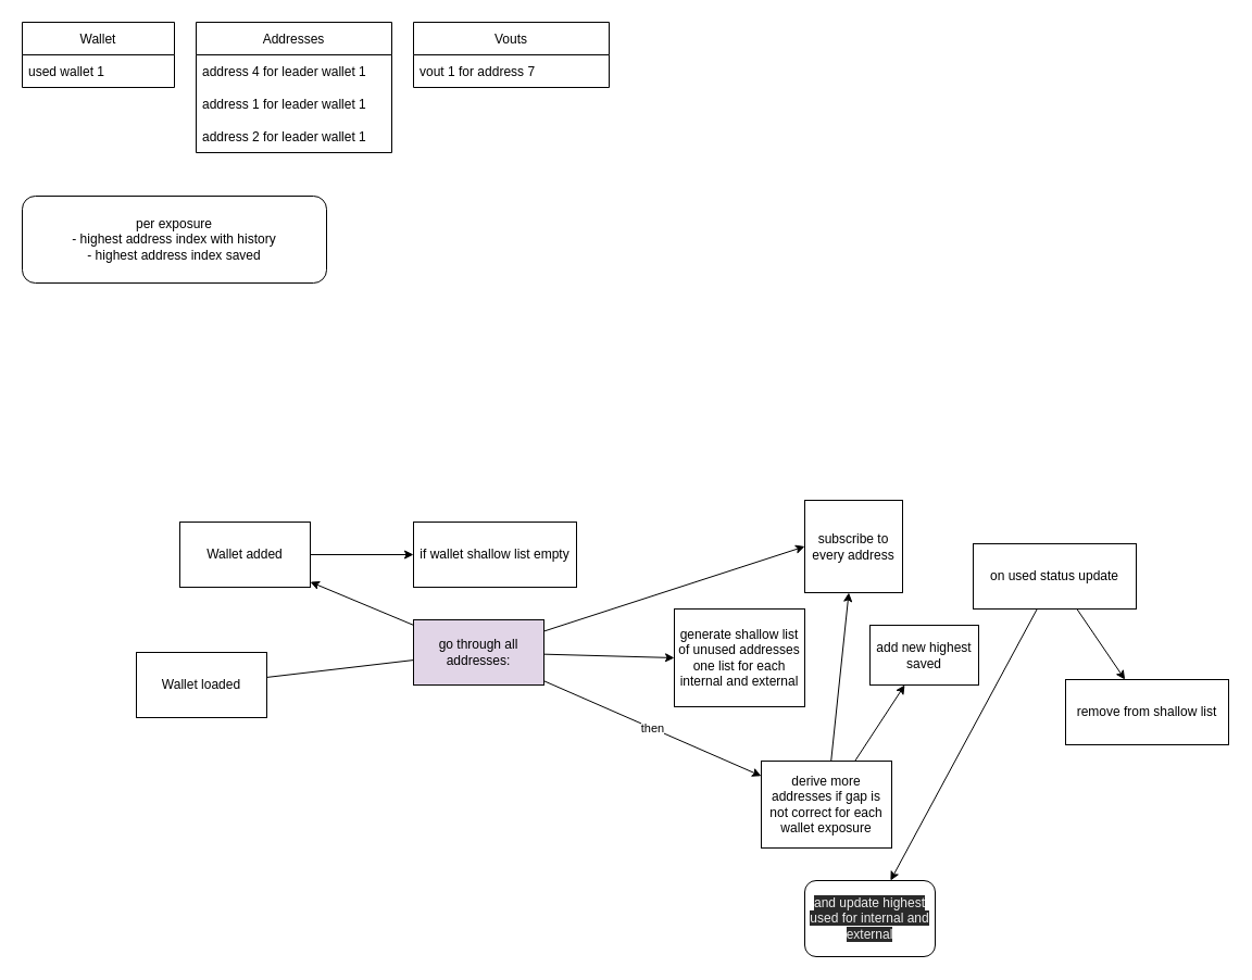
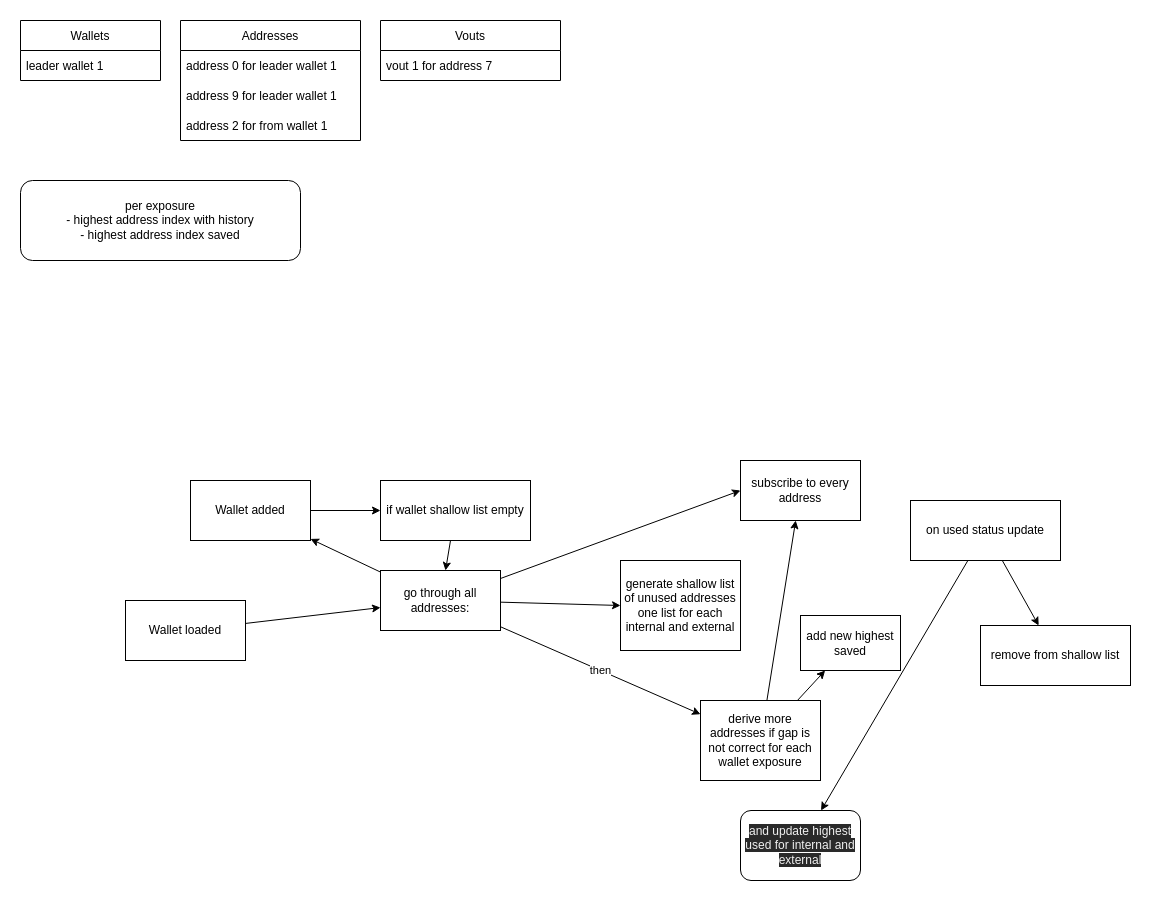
- <mxCell id="2" value="Wallet" style="swimlane;fontStyle=0;childLayout=stackLayout;horizontal=1;startSize=30;horizontalStack=0;resizeParent=1;resizeParentMax=0;resizeLast=0;collapsible=1;marginBottom=0;" vertex="1" parent="1"><mxGeometry x="20" y="20" width="140" height="60" as="geometry" /></mxCell>
+ <mxCell id="2" value="Wallets" style="swimlane;fontStyle=0;childLayout=stackLayout;horizontal=1;startSize=30;horizontalStack=0;resizeParent=1;resizeParentMax=0;resizeLast=0;collapsible=1;marginBottom=0;" vertex="1" parent="1"><mxGeometry x="20" y="20" width="140" height="60" as="geometry" /></mxCell>
- <mxCell id="3" value="used wallet 1" style="text;strokeColor=none;fillColor=none;align=left;verticalAlign=middle;spacingLeft=4;spacingRight=4;overflow=hidden;points=[[0,0.5],[1,0.5]];portConstraint=eastwest;rotatable=0;" vertex="1" parent="2"><mxGeometry y="30" width="140" height="30" as="geometry" /></mxCell>
+ <mxCell id="3" value="leader wallet 1" style="text;strokeColor=none;fillColor=none;align=left;verticalAlign=middle;spacingLeft=4;spacingRight=4;overflow=hidden;points=[[0,0.5],[1,0.5]];portConstraint=eastwest;rotatable=0;" vertex="1" parent="2"><mxGeometry y="30" width="140" height="30" as="geometry" /></mxCell>
- <mxCell id="5" value="address 4 for leader wallet 1" style="text;strokeColor=none;fillColor=none;align=left;verticalAlign=middle;spacingLeft=4;spacingRight=4;overflow=hidden;points=[[0,0.5],[1,0.5]];portConstraint=eastwest;rotatable=0;" vertex="1" parent="4"><mxGeometry y="30" width="180" height="30" as="geometry" /></mxCell>
+ <mxCell id="5" value="address 0 for leader wallet 1" style="text;strokeColor=none;fillColor=none;align=left;verticalAlign=middle;spacingLeft=4;spacingRight=4;overflow=hidden;points=[[0,0.5],[1,0.5]];portConstraint=eastwest;rotatable=0;" vertex="1" parent="4"><mxGeometry y="30" width="180" height="30" as="geometry" /></mxCell>
- <mxCell id="6" value="address 1 for leader wallet 1" style="text;strokeColor=none;fillColor=none;align=left;verticalAlign=middle;spacingLeft=4;spacingRight=4;overflow=hidden;points=[[0,0.5],[1,0.5]];portConstraint=eastwest;rotatable=0;" vertex="1" parent="4"><mxGeometry y="60" width="180" height="30" as="geometry" /></mxCell>
+ <mxCell id="6" value="address 9 for leader wallet 1" style="text;strokeColor=none;fillColor=none;align=left;verticalAlign=middle;spacingLeft=4;spacingRight=4;overflow=hidden;points=[[0,0.5],[1,0.5]];portConstraint=eastwest;rotatable=0;" vertex="1" parent="4"><mxGeometry y="60" width="180" height="30" as="geometry" /></mxCell>
- <mxCell id="7" value="address 2 for leader wallet 1" style="text;strokeColor=none;fillColor=none;align=left;verticalAlign=middle;spacingLeft=4;spacingRight=4;overflow=hidden;points=[[0,0.5],[1,0.5]];portConstraint=eastwest;rotatable=0;" vertex="1" parent="4"><mxGeometry y="90" width="180" height="30" as="geometry" /></mxCell>
+ <mxCell id="7" value="address 2 for from wallet 1" style="text;strokeColor=none;fillColor=none;align=left;verticalAlign=middle;spacingLeft=4;spacingRight=4;overflow=hidden;points=[[0,0.5],[1,0.5]];portConstraint=eastwest;rotatable=0;" vertex="1" parent="4"><mxGeometry y="90" width="180" height="30" as="geometry" /></mxCell>
- <mxCell id="20" value="subscribe to every address" style="rounded=0;whiteSpace=wrap;html=1;" vertex="1" parent="1"><mxGeometry x="740" y="460" width="90" height="85" as="geometry" /></mxCell>
+ <mxCell id="20" value="subscribe to every address" style="rounded=0;whiteSpace=wrap;html=1;" vertex="1" parent="1"><mxGeometry x="740" y="460" width="120" height="60" as="geometry" /></mxCell>
- <mxCell id="30" value="Wallet added" style="rounded=0;whiteSpace=wrap;html=1;" vertex="1" parent="1"><mxGeometry x="165" y="480" width="120" height="60" as="geometry" /></mxCell>
+ <mxCell id="30" value="Wallet added" style="rounded=0;whiteSpace=wrap;html=1;" vertex="1" parent="1"><mxGeometry x="190" y="480" width="120" height="60" as="geometry" /></mxCell>
- <mxCell id="26" value="on used status update" style="rounded=0;whiteSpace=wrap;html=1;" vertex="1" parent="1"><mxGeometry x="895" y="500" width="150" height="60" as="geometry" /></mxCell>
+ <mxCell id="26" value="on used status update" style="rounded=0;whiteSpace=wrap;html=1;" vertex="1" parent="1"><mxGeometry x="910" y="500" width="150" height="60" as="geometry" /></mxCell>
+ <mxCell id="31" style="edgeStyle=none;html=1;" edge="1" parent="1" source="32" target="17"><mxGeometry relative="1" as="geometry" /></mxCell>
- <mxCell id="17" value="go through all addresses:&lt;br&gt;" style="rounded=0;whiteSpace=wrap;html=1;fillColor=#e1d5e7;" vertex="1" parent="1"><mxGeometry x="380" y="570" width="120" height="60" as="geometry" /></mxCell>
+ <mxCell id="17" value="go through all addresses:&lt;br&gt;" style="rounded=0;whiteSpace=wrap;html=1;" vertex="1" parent="1"><mxGeometry x="380" y="570" width="120" height="60" as="geometry" /></mxCell>
- <mxCell id="28" value="add new highest saved" style="rounded=0;whiteSpace=wrap;html=1;" vertex="1" parent="1"><mxGeometry x="800" y="575" width="100" height="55" as="geometry" /></mxCell>
+ <mxCell id="28" value="add new highest saved" style="rounded=0;whiteSpace=wrap;html=1;" vertex="1" parent="1"><mxGeometry x="800" y="615" width="100" height="55" as="geometry" /></mxCell>
- <mxCell id="11" style="edgeStyle=none;html=1;endArrow=none;" edge="1" parent="1" source="12" target="17"><mxGeometry relative="1" as="geometry" /></mxCell>
+ <mxCell id="11" style="edgeStyle=none;html=1;" edge="1" parent="1" source="12" target="17"><mxGeometry relative="1" as="geometry" /></mxCell>
